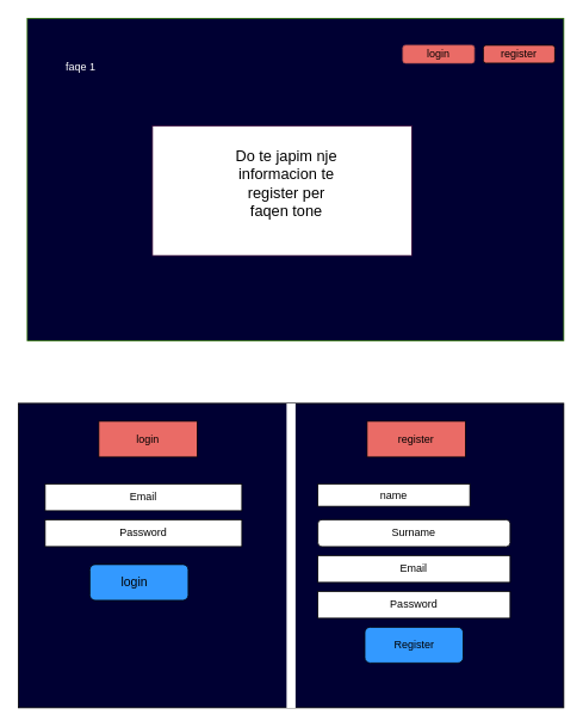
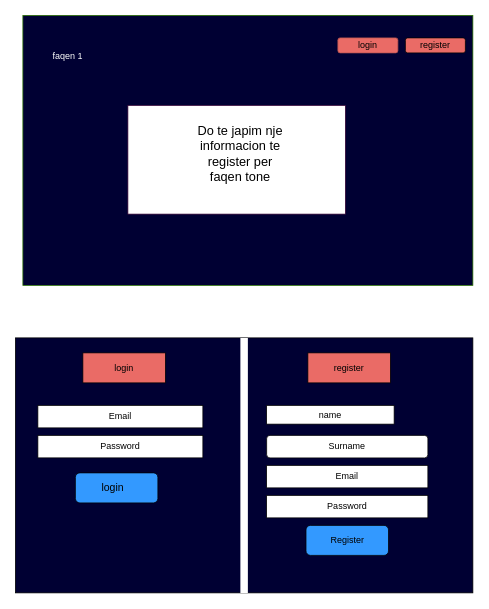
- <mxCell id="9" value="&lt;font color=&quot;#ffffff&quot;&gt;faqe 1&lt;/font&gt;" style="text;strokeColor=none;align=center;fillColor=none;html=1;verticalAlign=middle;whiteSpace=wrap;rounded=0;" vertex="1" parent="1"><mxGeometry x="60" y="60" width="60" height="30" as="geometry" /></mxCell>
+ <mxCell id="9" value="&lt;font color=&quot;#ffffff&quot;&gt;faqen 1&lt;/font&gt;" style="text;strokeColor=none;align=center;fillColor=none;html=1;verticalAlign=middle;whiteSpace=wrap;rounded=0;" vertex="1" parent="1"><mxGeometry x="60" y="60" width="60" height="30" as="geometry" /></mxCell>
